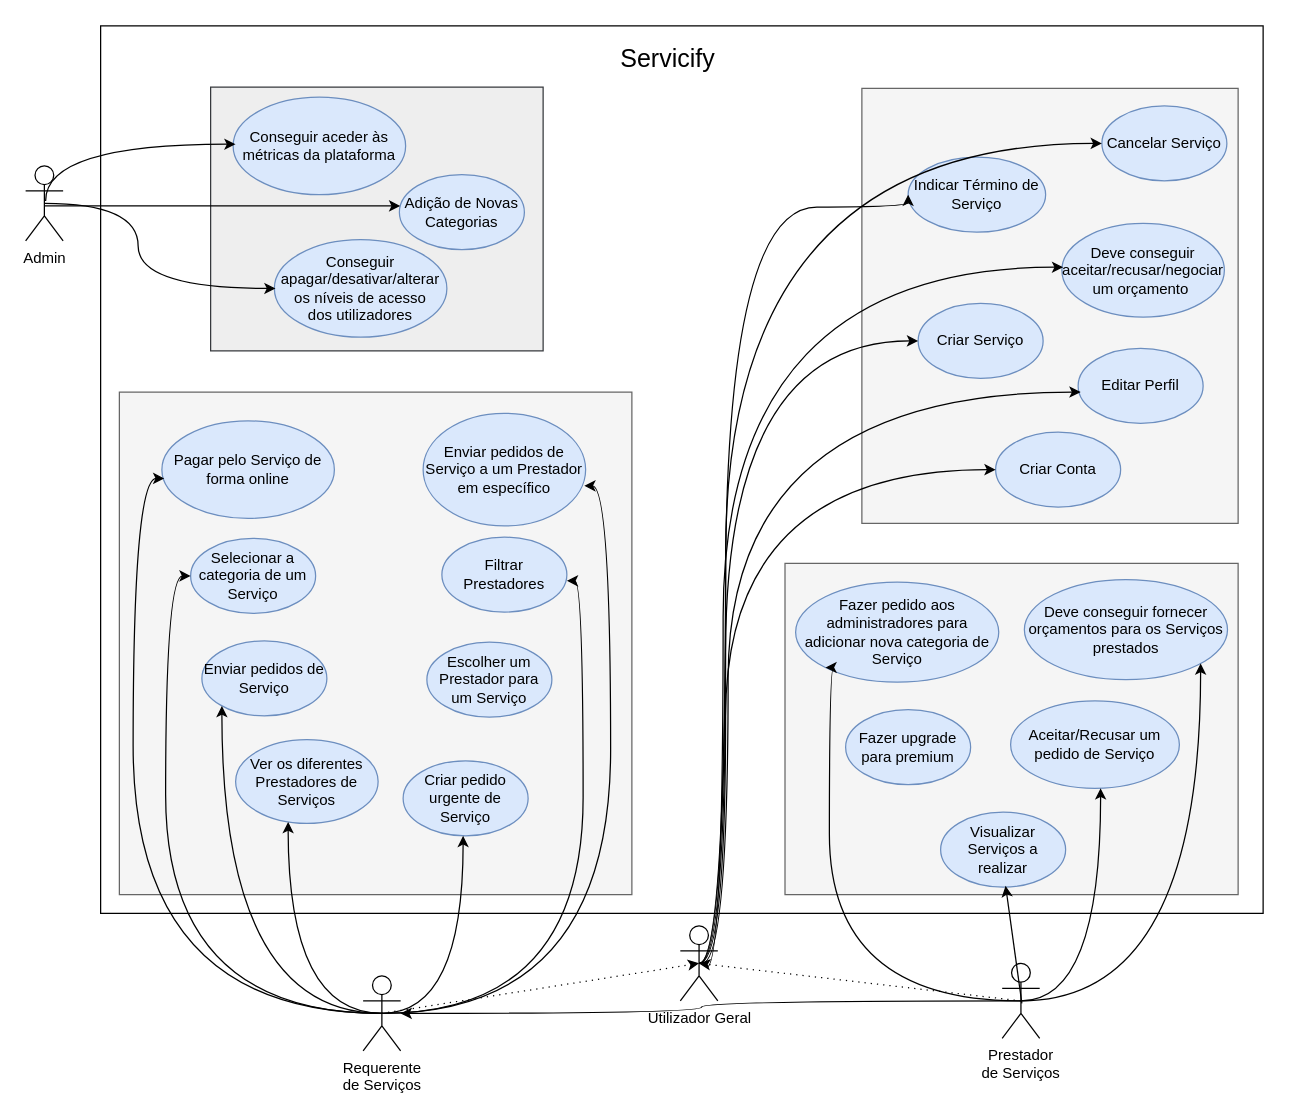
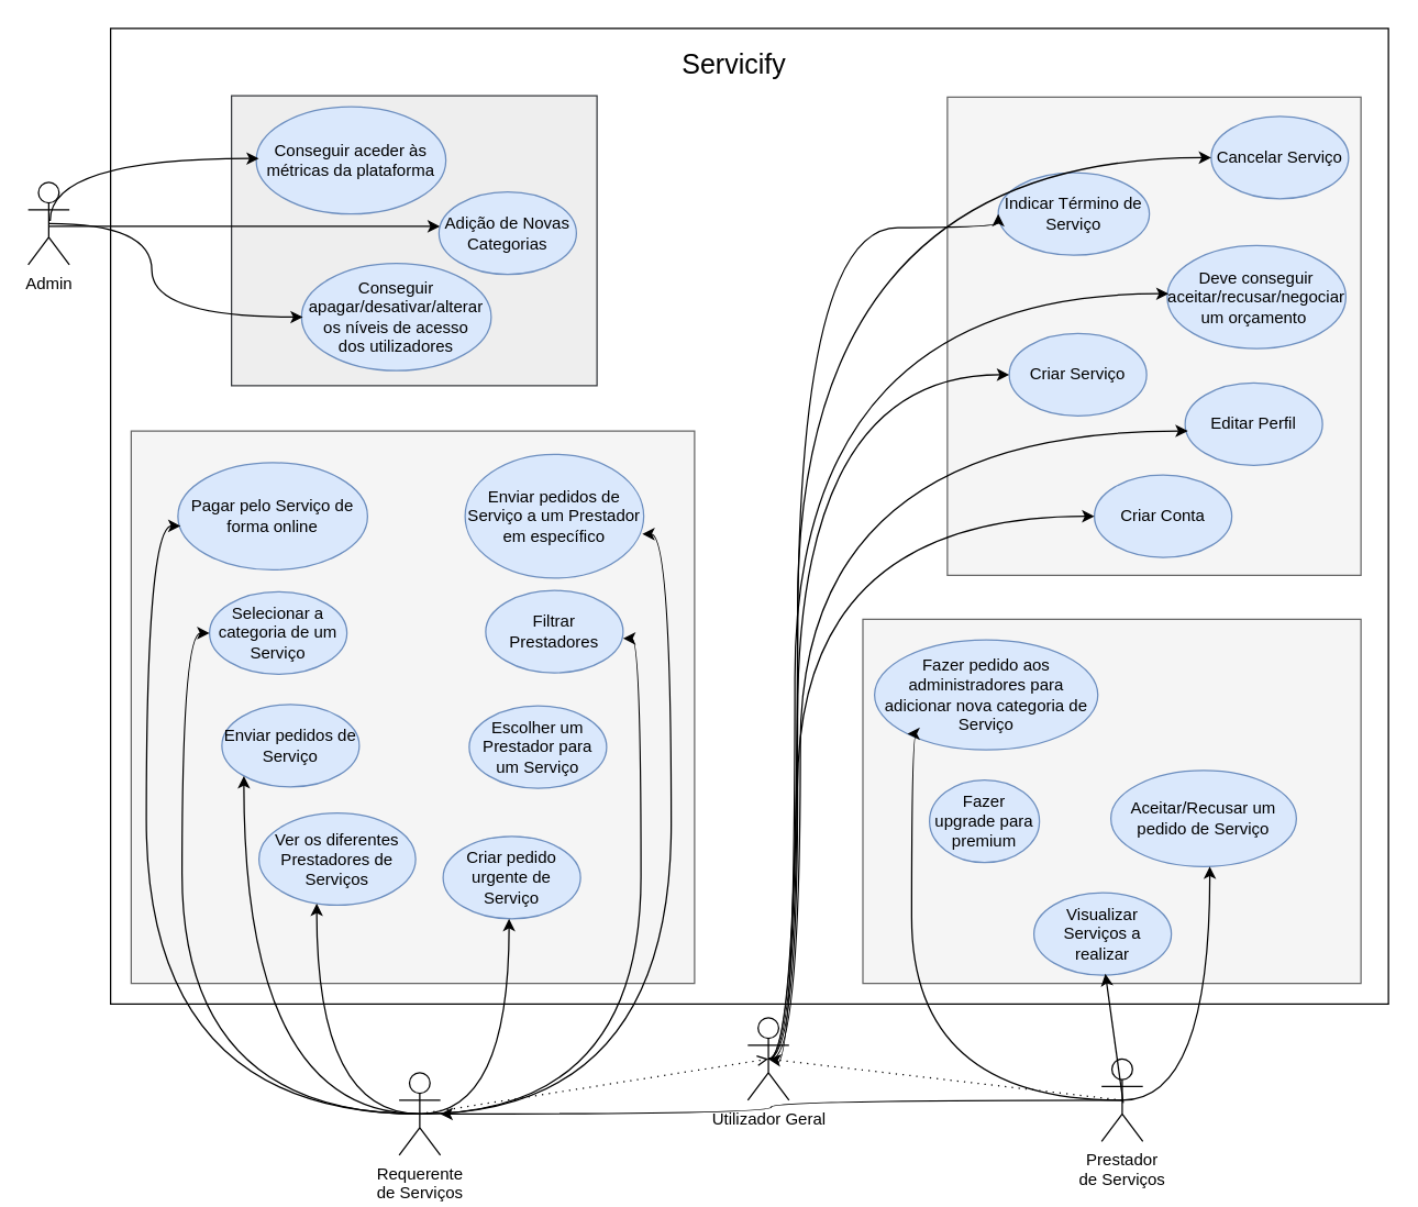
- <mxCell id="23" value="Deve conseguir fornecer orçamentos para os Serviços prestados" style="ellipse;whiteSpace=wrap;html=1;fillColor=#dae8fc;strokeColor=#6c8ebf;" parent="1" vertex="1"><mxGeometry x="819" y="463" width="162.5" height="80" as="geometry" /></mxCell>
- <mxCell id="11" value="Fazer upgrade para premium" style="ellipse;whiteSpace=wrap;html=1;fillColor=#dae8fc;strokeColor=#6c8ebf;" parent="1" vertex="1"><mxGeometry x="676" y="567" width="100" height="60" as="geometry" /></mxCell>
+ <mxCell id="11" value="Fazer upgrade para premium" style="ellipse;whiteSpace=wrap;html=1;fillColor=#dae8fc;strokeColor=#6c8ebf;" parent="1" vertex="1"><mxGeometry x="676" y="567" width="80" height="60" as="geometry" /></mxCell>
- <mxCell id="34" style="edgeStyle=orthogonalEdgeStyle;curved=1;rounded=0;orthogonalLoop=1;jettySize=auto;html=1;exitX=0.5;exitY=0.5;exitDx=0;exitDy=0;exitPerimeter=0;" parent="1" source="7" target="23" edge="1"><mxGeometry relative="1" as="geometry"><Array as="points"><mxPoint x="960" y="800" /></Array></mxGeometry></mxCell>
- <mxCell id="4" style="rounded=0;orthogonalLoop=1;jettySize=auto;html=1;exitX=0.5;exitY=0.5;exitDx=0;exitDy=0;exitPerimeter=0;dashed=1;dashPattern=1 4;entryX=0.5;entryY=0.5;entryDx=0;entryDy=0;entryPerimeter=0;" parent="1" source="5" target="8" edge="1"><mxGeometry relative="1" as="geometry"><mxPoint x="500" y="780" as="targetPoint" /></mxGeometry></mxCell>
+ <mxCell id="4" style="rounded=0;orthogonalLoop=1;jettySize=auto;html=1;exitX=0.5;exitY=0.5;exitDx=0;exitDy=0;exitPerimeter=0;dashed=1;dashPattern=1 4;entryX=0.5;entryY=0.5;entryDx=0;entryDy=0;entryPerimeter=0;endArrow=open;" parent="1" source="5" target="8" edge="1"><mxGeometry relative="1" as="geometry"><mxPoint x="500" y="780" as="targetPoint" /></mxGeometry></mxCell>
